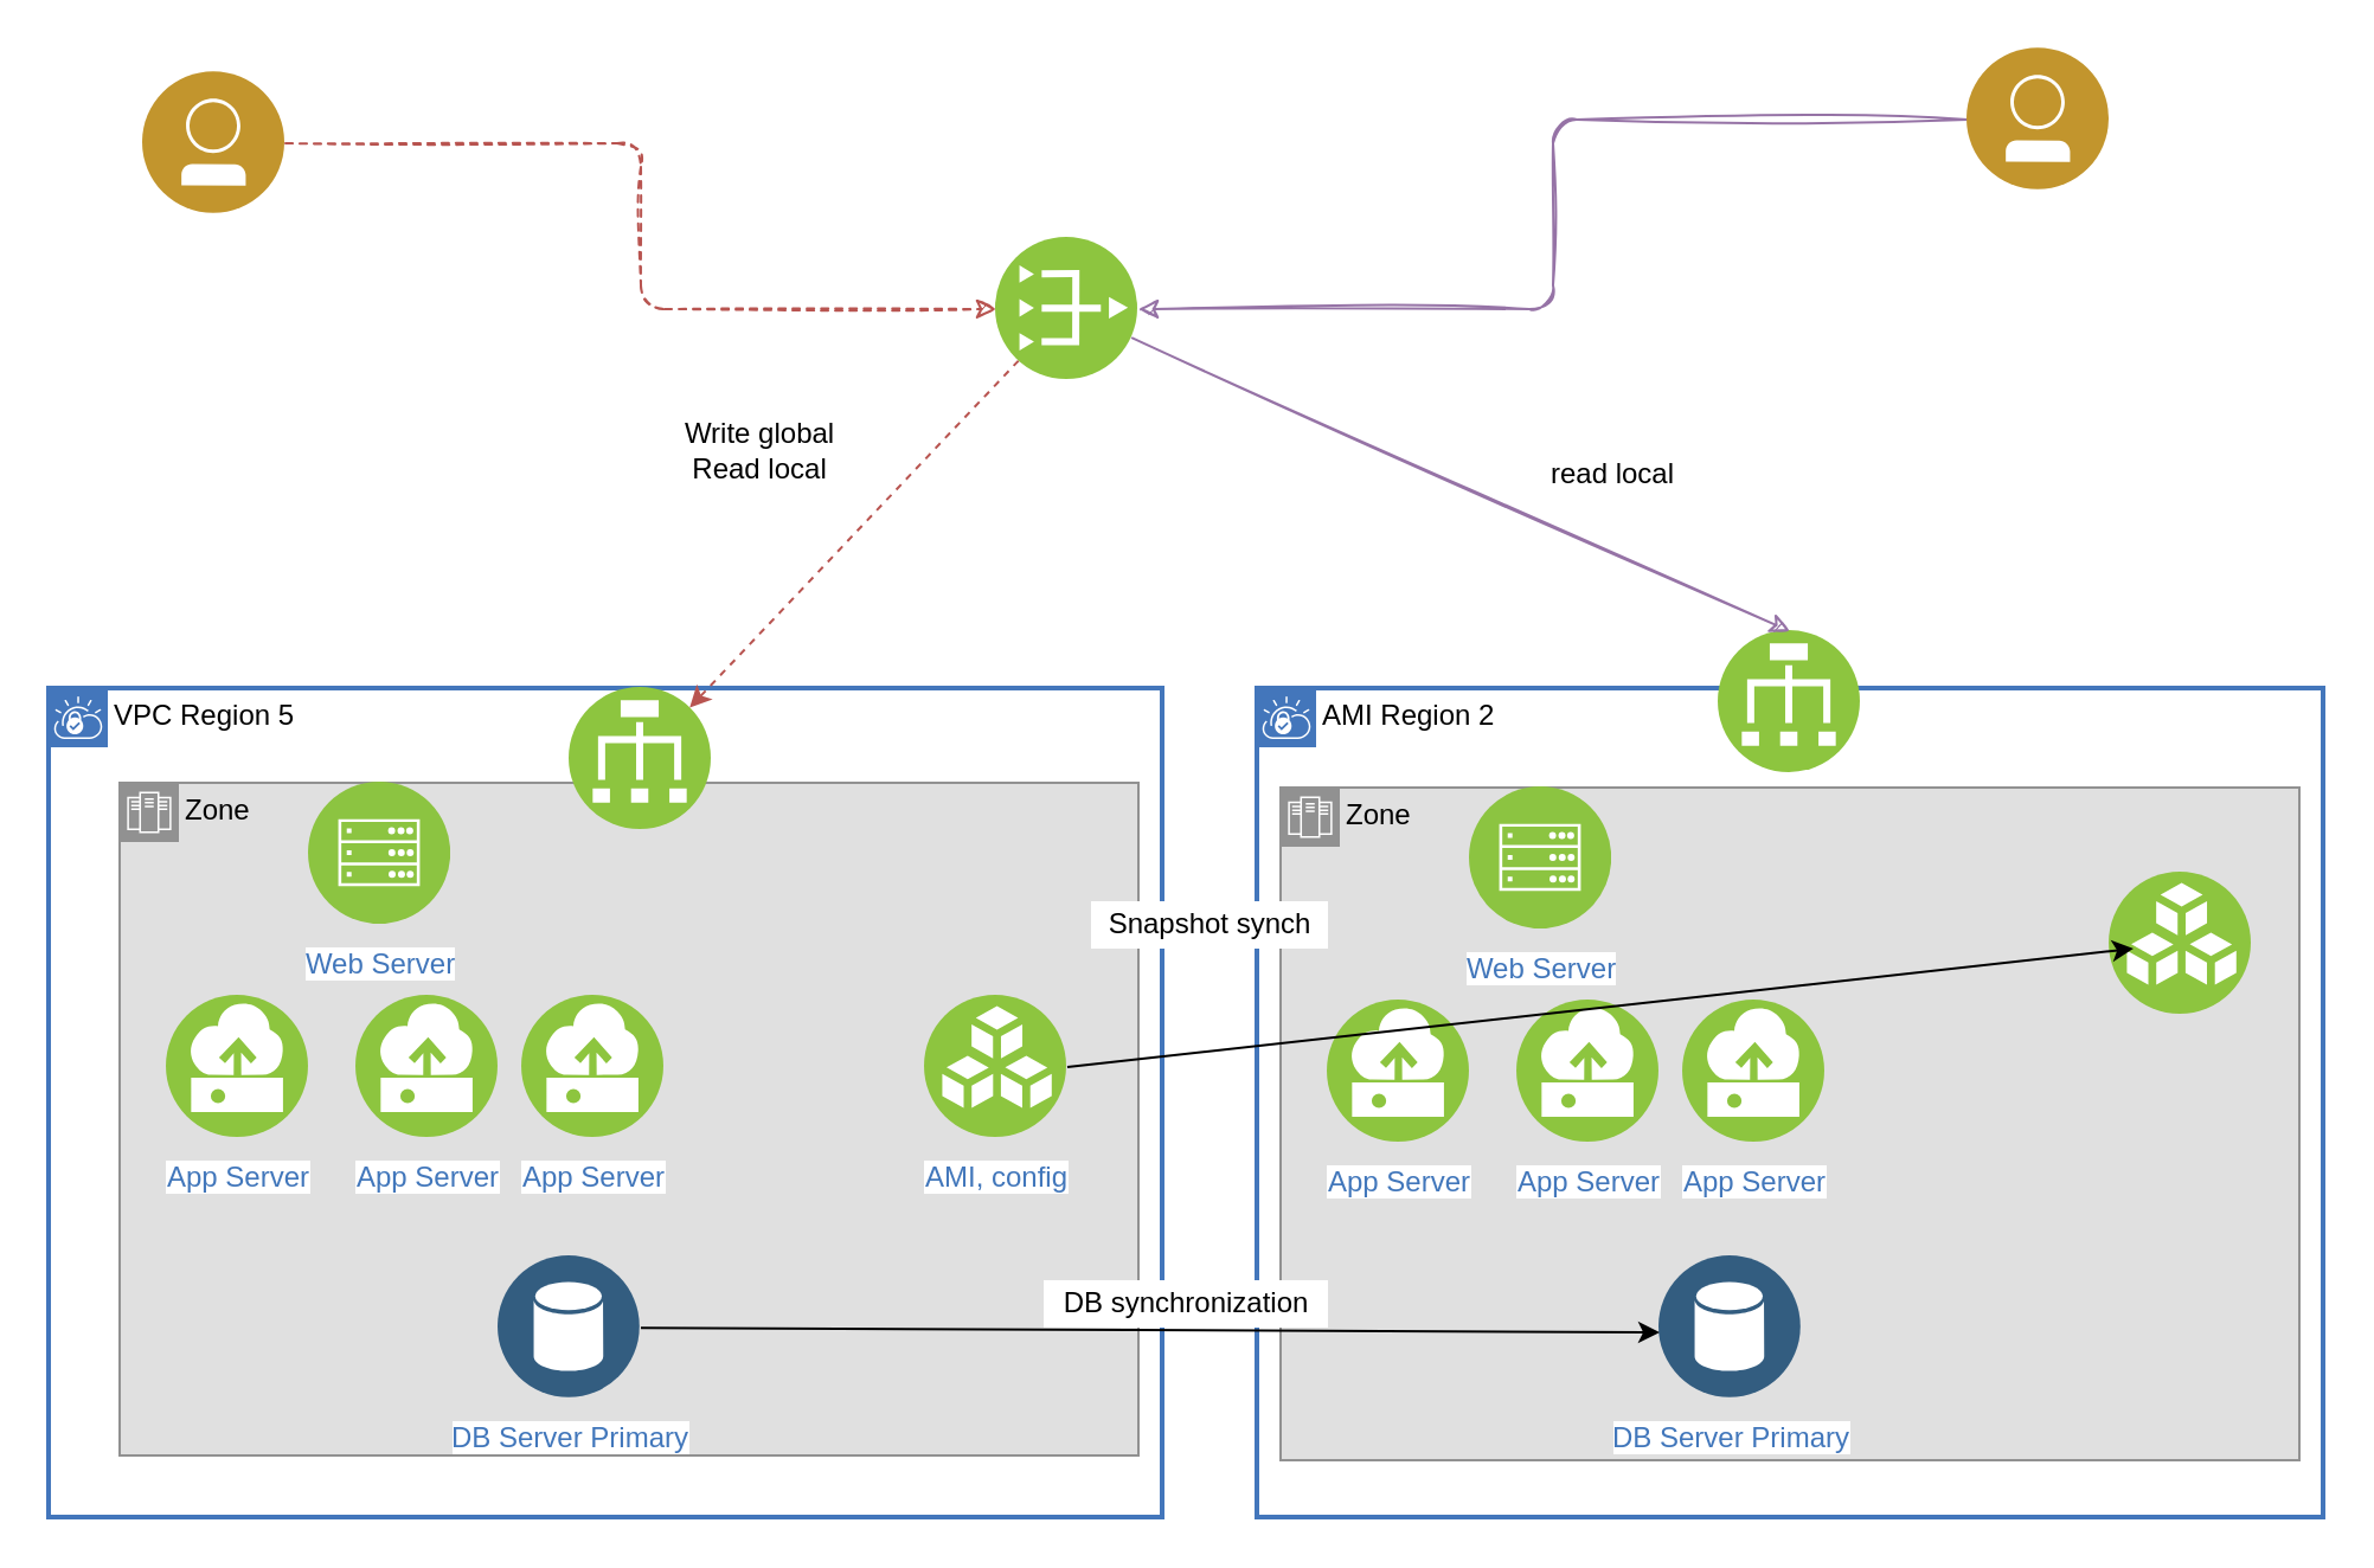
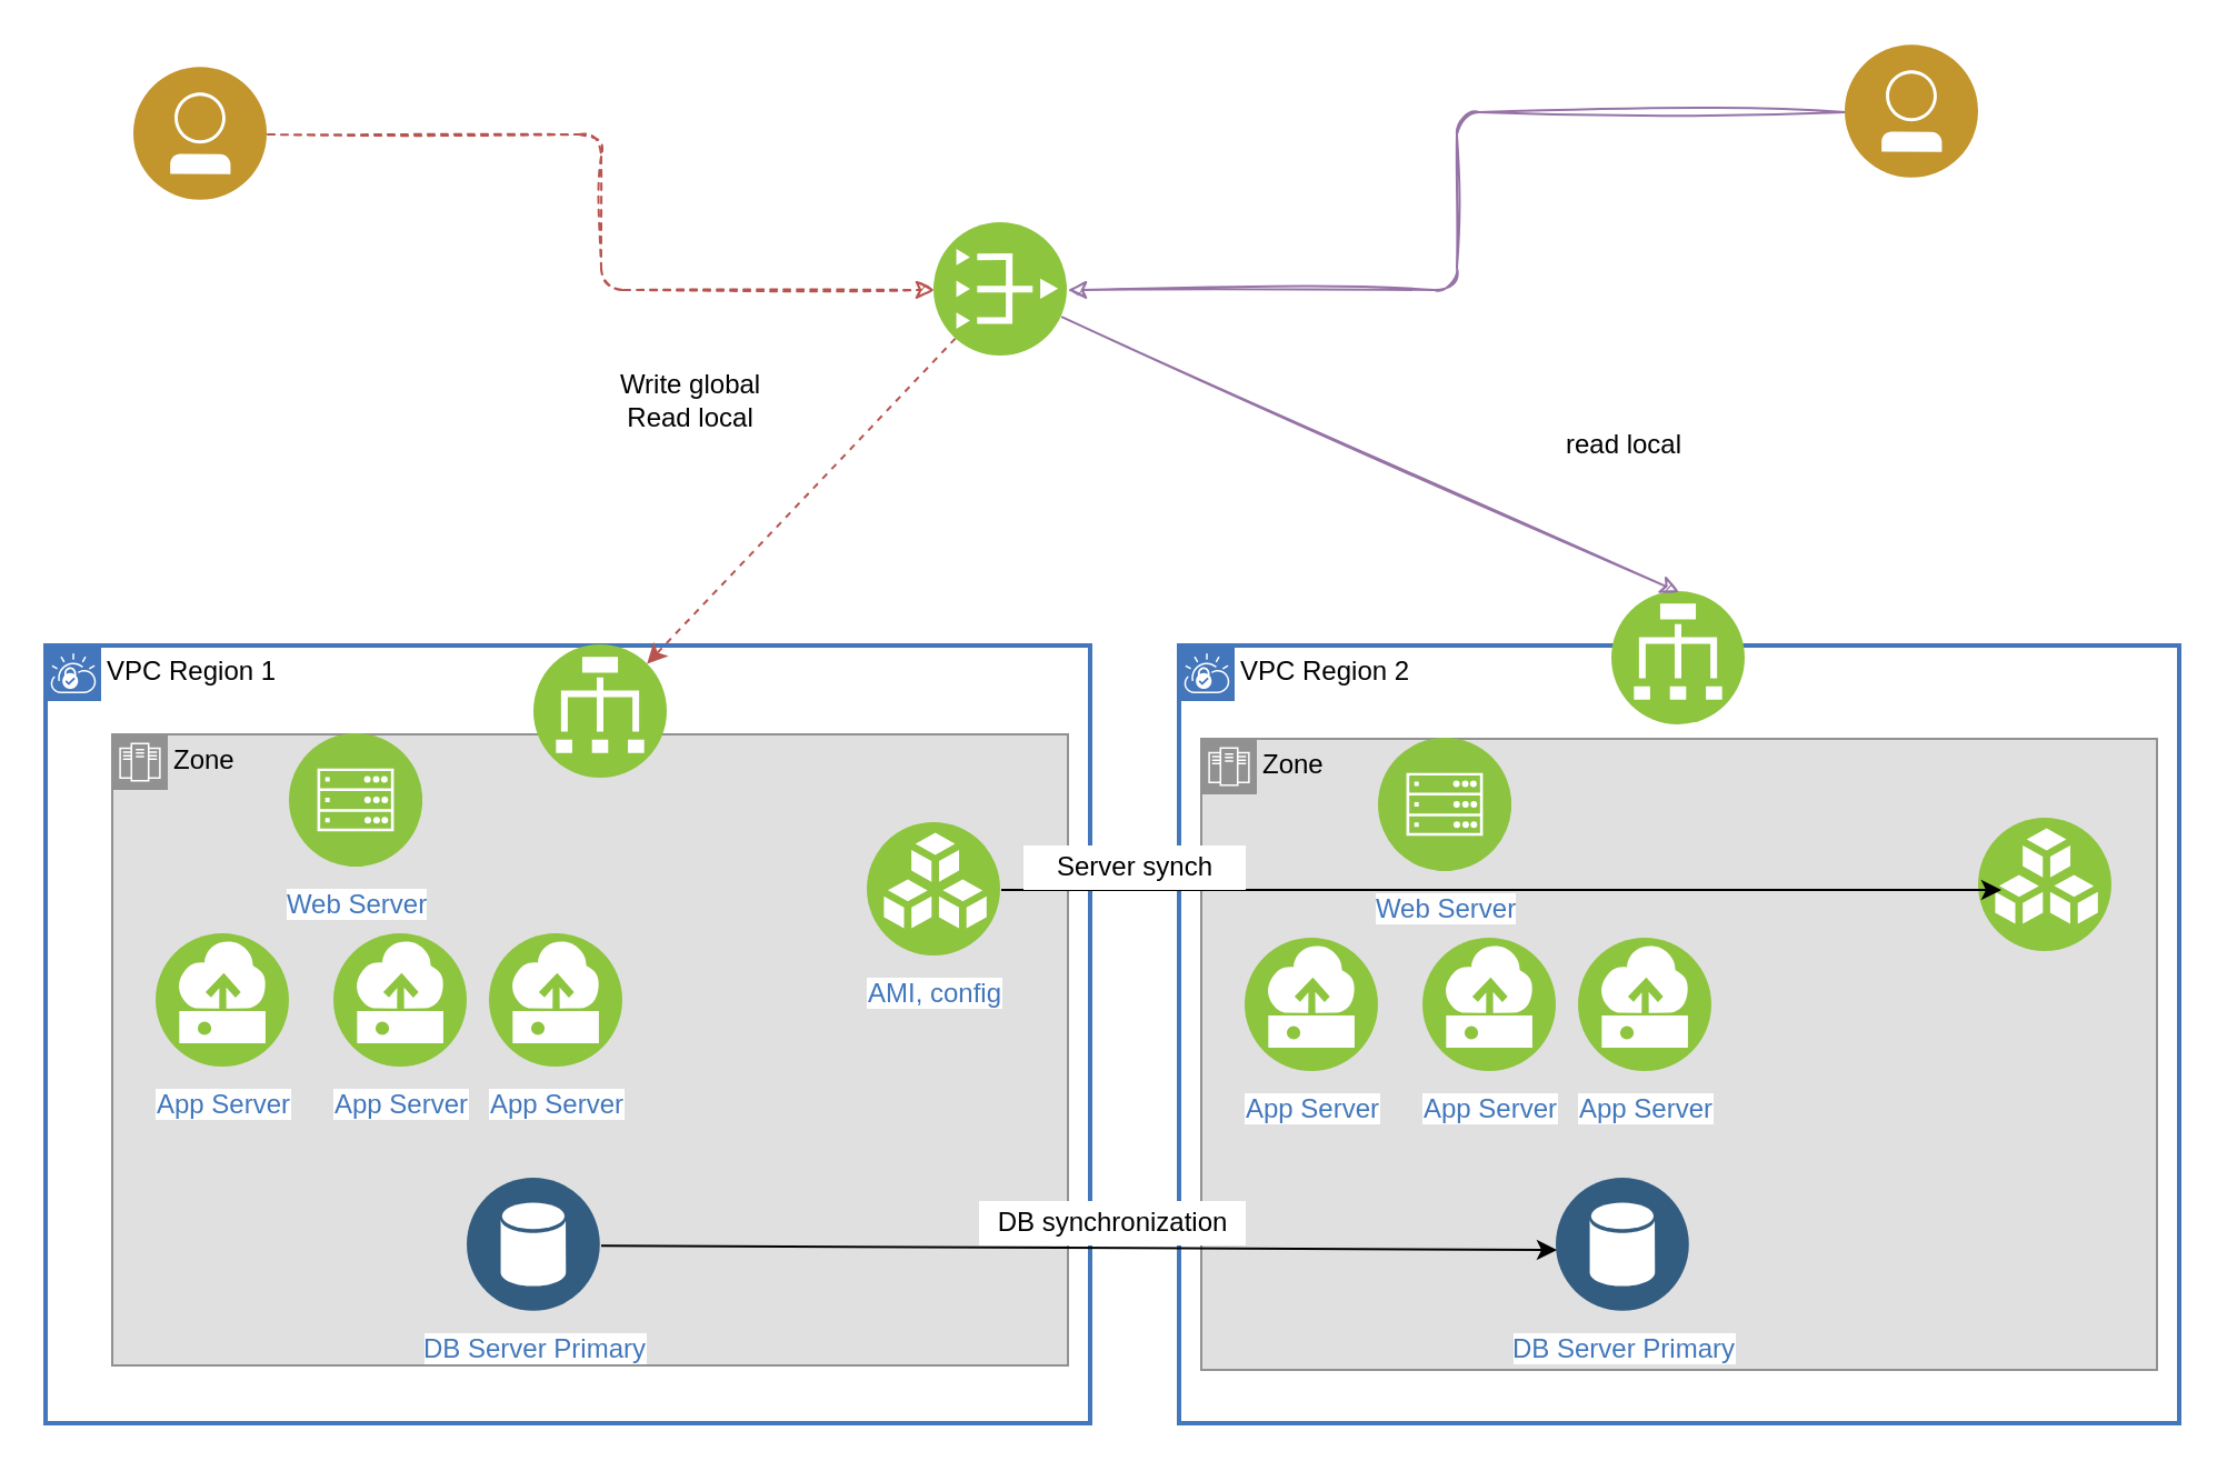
- <mxCell id="30" value="Write global&lt;br&gt;Read local" style="text;html=1;align=center;verticalAlign=middle;resizable=0;points=[];autosize=1;strokeColor=none;fillColor=none;" vertex="1" parent="1"><mxGeometry x="280" y="175" width="80" height="30" as="geometry" /></mxCell>
+ <mxCell id="30" value="Write global&lt;br&gt;Read local" style="text;html=1;align=center;verticalAlign=middle;resizable=0;points=[];autosize=1;strokeColor=none;fillColor=none;" vertex="1" parent="1"><mxGeometry x="270" y="165" width="80" height="30" as="geometry" /></mxCell>
- <mxCell id="29" value="read local" style="text;html=1;align=center;verticalAlign=middle;resizable=0;points=[];autosize=1;strokeColor=none;fillColor=none;" vertex="1" parent="1"><mxGeometry x="645" y="190" width="70" height="20" as="geometry" /></mxCell>
+ <mxCell id="29" value="read local" style="text;html=1;align=center;verticalAlign=middle;resizable=0;points=[];autosize=1;strokeColor=none;fillColor=none;" vertex="1" parent="1"><mxGeometry x="695" y="190" width="70" height="20" as="geometry" /></mxCell>
- <mxCell id="2" value="VPC Region 5" style="shape=mxgraph.ibm.box;prType=vpc;fontStyle=0;verticalAlign=top;align=left;spacingLeft=32;spacingTop=4;fillColor=none;rounded=0;whiteSpace=wrap;html=1;strokeColor=#4376BB;strokeWidth=2;dashed=0;container=1;spacing=-4;collapsible=0;expand=0;recursiveResize=0;" parent="1" vertex="1"><mxGeometry x="20" y="290" width="470" height="350" as="geometry" /></mxCell>
+ <mxCell id="2" value="VPC Region 1" style="shape=mxgraph.ibm.box;prType=vpc;fontStyle=0;verticalAlign=top;align=left;spacingLeft=32;spacingTop=4;fillColor=none;rounded=0;whiteSpace=wrap;html=1;strokeColor=#4376BB;strokeWidth=2;dashed=0;container=1;spacing=-4;collapsible=0;expand=0;recursiveResize=0;" parent="1" vertex="1"><mxGeometry x="20" y="290" width="470" height="350" as="geometry" /></mxCell>
- <mxCell id="11" value="AMI Region 2" style="shape=mxgraph.ibm.box;prType=vpc;fontStyle=0;verticalAlign=top;align=left;spacingLeft=32;spacingTop=4;fillColor=none;rounded=0;whiteSpace=wrap;html=1;strokeColor=#4376BB;strokeWidth=2;dashed=0;container=1;spacing=-4;collapsible=0;expand=0;recursiveResize=0;" parent="1" vertex="1"><mxGeometry x="530" y="290" width="450" height="350" as="geometry" /></mxCell>
+ <mxCell id="11" value="VPC Region 2" style="shape=mxgraph.ibm.box;prType=vpc;fontStyle=0;verticalAlign=top;align=left;spacingLeft=32;spacingTop=4;fillColor=none;rounded=0;whiteSpace=wrap;html=1;strokeColor=#4376BB;strokeWidth=2;dashed=0;container=1;spacing=-4;collapsible=0;expand=0;recursiveResize=0;" parent="1" vertex="1"><mxGeometry x="530" y="290" width="450" height="350" as="geometry" /></mxCell>
- <mxCell id="32" value="Snapshot synch" style="text;html=1;align=center;verticalAlign=middle;resizable=0;points=[];autosize=1;fillColor=default;" vertex="1" parent="1"><mxGeometry x="460" y="380" width="100" height="20" as="geometry" /></mxCell>
+ <mxCell id="32" value="Server synch" style="text;html=1;align=center;verticalAlign=middle;resizable=0;points=[];autosize=1;fillColor=default;" vertex="1" parent="1"><mxGeometry x="460" y="380" width="100" height="20" as="geometry" /></mxCell>
- <mxCell id="9" value="AMI, config" style="aspect=fixed;perimeter=ellipsePerimeter;html=1;align=center;shadow=0;dashed=0;fontColor=#4277BB;labelBackgroundColor=#ffffff;fontSize=12;spacingTop=3;image;image=img/lib/ibm/vpc/BlockStorage.svg;sketch=1;" vertex="1" parent="3"><mxGeometry x="340" y="90" width="60" height="60" as="geometry" /></mxCell>
+ <mxCell id="9" value="AMI, config" style="aspect=fixed;perimeter=ellipsePerimeter;html=1;align=center;shadow=0;dashed=0;fontColor=#4277BB;labelBackgroundColor=#ffffff;fontSize=12;spacingTop=3;image;image=img/lib/ibm/vpc/BlockStorage.svg;sketch=1;" vertex="1" parent="3"><mxGeometry x="340" y="40" width="60" height="60" as="geometry" /></mxCell>
